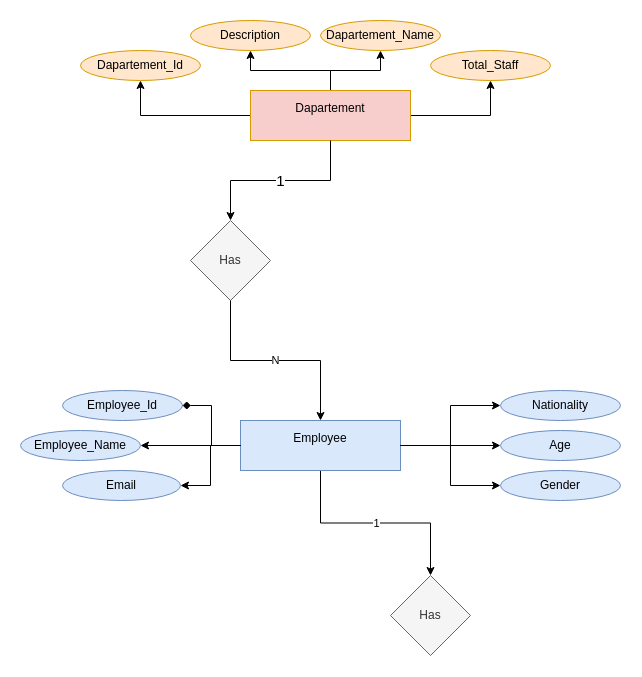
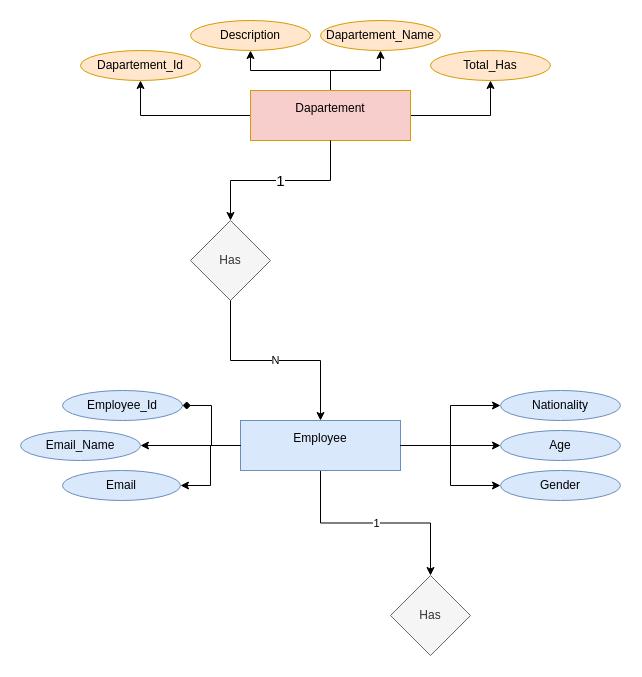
- <mxCell id="13" value="Total_Staff" style="ellipse;whiteSpace=wrap;html=1;fillColor=#ffe6cc;strokeColor=#d79b00;" vertex="1" parent="5"><mxGeometry x="350" y="30" width="120" height="30" as="geometry" /></mxCell>
+ <mxCell id="13" value="Total_Has" style="ellipse;whiteSpace=wrap;html=1;fillColor=#ffe6cc;strokeColor=#d79b00;" vertex="1" parent="5"><mxGeometry x="350" y="30" width="120" height="30" as="geometry" /></mxCell>
- <mxCell id="18" value="Employee_Name" style="ellipse;whiteSpace=wrap;html=1;fillColor=#dae8fc;strokeColor=#6c8ebf;" vertex="1" parent="15"><mxGeometry y="40" width="120" height="30" as="geometry" /></mxCell>
+ <mxCell id="18" value="Email_Name" style="ellipse;whiteSpace=wrap;html=1;fillColor=#dae8fc;strokeColor=#6c8ebf;" vertex="1" parent="15"><mxGeometry y="40" width="120" height="30" as="geometry" /></mxCell>
